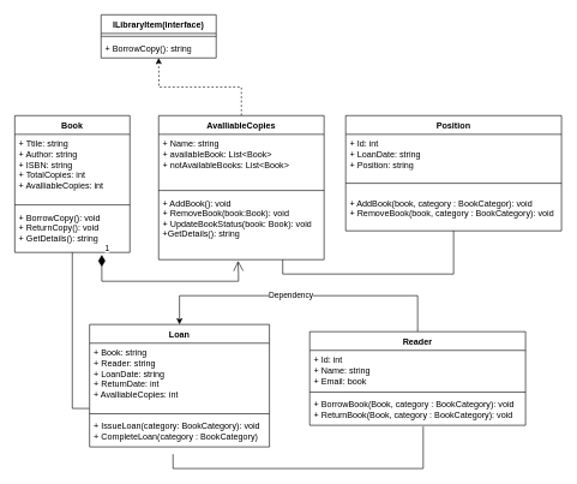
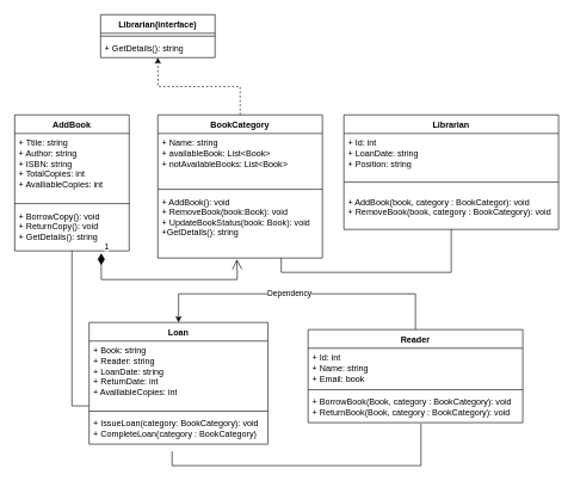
- <mxCell id="15" value="ILibraryItem(interface)" style="swimlane;fontStyle=1;align=center;verticalAlign=top;childLayout=stackLayout;horizontal=1;startSize=26;horizontalStack=0;resizeParent=1;resizeParentMax=0;resizeLast=0;collapsible=1;marginBottom=0;whiteSpace=wrap;html=1;" vertex="1" parent="1"><mxGeometry x="140" y="20" width="160" height="60" as="geometry" /></mxCell>
+ <mxCell id="15" value="Librarian(interface)" style="swimlane;fontStyle=1;align=center;verticalAlign=top;childLayout=stackLayout;horizontal=1;startSize=26;horizontalStack=0;resizeParent=1;resizeParentMax=0;resizeLast=0;collapsible=1;marginBottom=0;whiteSpace=wrap;html=1;" vertex="1" parent="1"><mxGeometry x="140" y="20" width="160" height="60" as="geometry" /></mxCell>
- <mxCell id="17" value="+ BorrowCopy(): string" style="text;strokeColor=none;fillColor=none;align=left;verticalAlign=top;spacingLeft=4;spacingRight=4;overflow=hidden;rotatable=0;points=[[0,0.5],[1,0.5]];portConstraint=eastwest;whiteSpace=wrap;html=1;" vertex="1" parent="15"><mxGeometry y="34" width="160" height="26" as="geometry" /></mxCell>
+ <mxCell id="17" value="+ GetDetails(): string" style="text;strokeColor=none;fillColor=none;align=left;verticalAlign=top;spacingLeft=4;spacingRight=4;overflow=hidden;rotatable=0;points=[[0,0.5],[1,0.5]];portConstraint=eastwest;whiteSpace=wrap;html=1;" vertex="1" parent="15"><mxGeometry y="34" width="160" height="26" as="geometry" /></mxCell>
- <mxCell id="2" value="Book" style="swimlane;fontStyle=1;align=center;verticalAlign=top;childLayout=stackLayout;horizontal=1;startSize=26;horizontalStack=0;resizeParent=1;resizeParentMax=0;resizeLast=0;collapsible=1;marginBottom=0;whiteSpace=wrap;html=1;" vertex="1" parent="1"><mxGeometry x="20" y="160" width="160" height="190" as="geometry" /></mxCell>
+ <mxCell id="2" value="AddBook" style="swimlane;fontStyle=1;align=center;verticalAlign=top;childLayout=stackLayout;horizontal=1;startSize=26;horizontalStack=0;resizeParent=1;resizeParentMax=0;resizeLast=0;collapsible=1;marginBottom=0;whiteSpace=wrap;html=1;" vertex="1" parent="1"><mxGeometry x="20" y="160" width="160" height="190" as="geometry" /></mxCell>
- <mxCell id="7" value="AvalliableCopies" style="swimlane;fontStyle=1;align=center;verticalAlign=top;childLayout=stackLayout;horizontal=1;startSize=26;horizontalStack=0;resizeParent=1;resizeParentMax=0;resizeLast=0;collapsible=1;marginBottom=0;whiteSpace=wrap;html=1;" vertex="1" parent="1"><mxGeometry x="220" y="160" width="230" height="200" as="geometry" /></mxCell>
+ <mxCell id="7" value="BookCategory" style="swimlane;fontStyle=1;align=center;verticalAlign=top;childLayout=stackLayout;horizontal=1;startSize=26;horizontalStack=0;resizeParent=1;resizeParentMax=0;resizeLast=0;collapsible=1;marginBottom=0;whiteSpace=wrap;html=1;" vertex="1" parent="1"><mxGeometry x="220" y="160" width="230" height="200" as="geometry" /></mxCell>
- <mxCell id="11" value="Position" style="swimlane;fontStyle=1;align=center;verticalAlign=top;childLayout=stackLayout;horizontal=1;startSize=26;horizontalStack=0;resizeParent=1;resizeParentMax=0;resizeLast=0;collapsible=1;marginBottom=0;whiteSpace=wrap;html=1;" vertex="1" parent="1"><mxGeometry x="480" y="160" width="300" height="160" as="geometry" /></mxCell>
+ <mxCell id="11" value="Librarian" style="swimlane;fontStyle=1;align=center;verticalAlign=top;childLayout=stackLayout;horizontal=1;startSize=26;horizontalStack=0;resizeParent=1;resizeParentMax=0;resizeLast=0;collapsible=1;marginBottom=0;whiteSpace=wrap;html=1;" vertex="1" parent="1"><mxGeometry x="480" y="160" width="300" height="160" as="geometry" /></mxCell>
